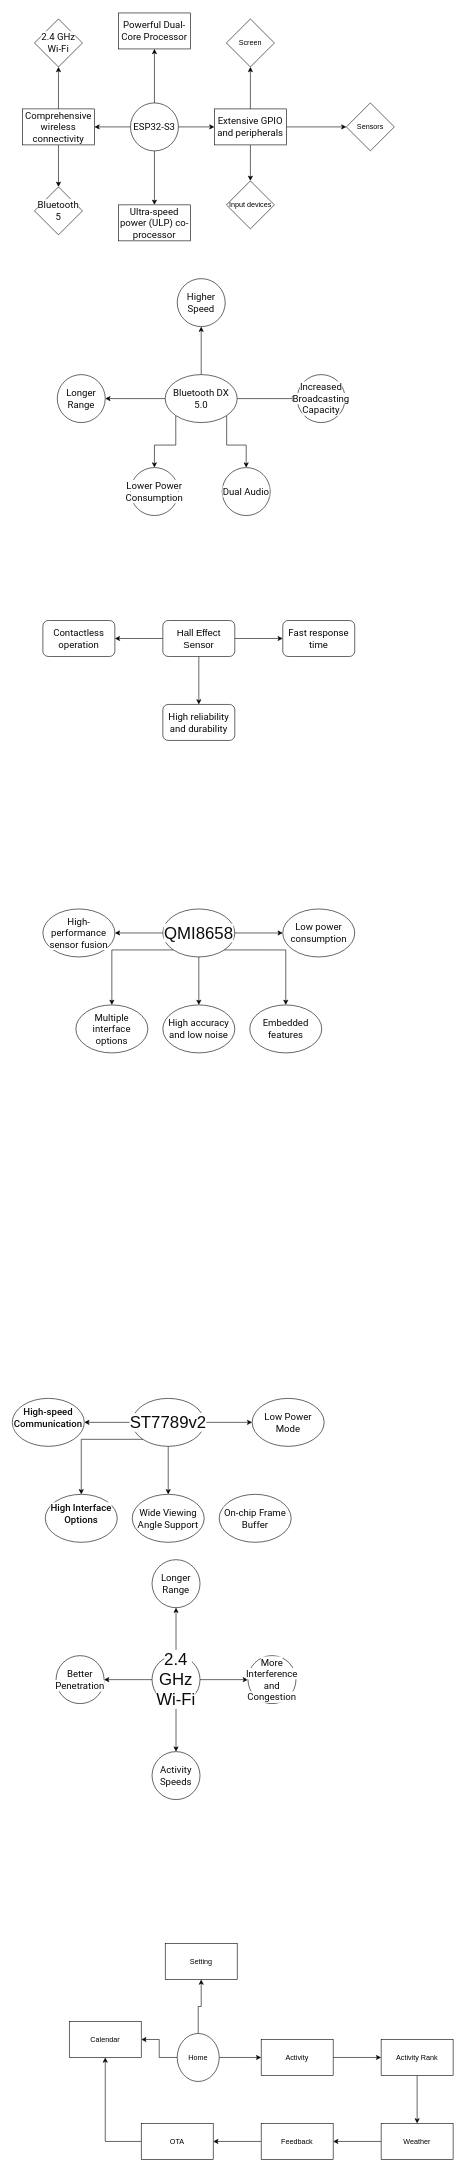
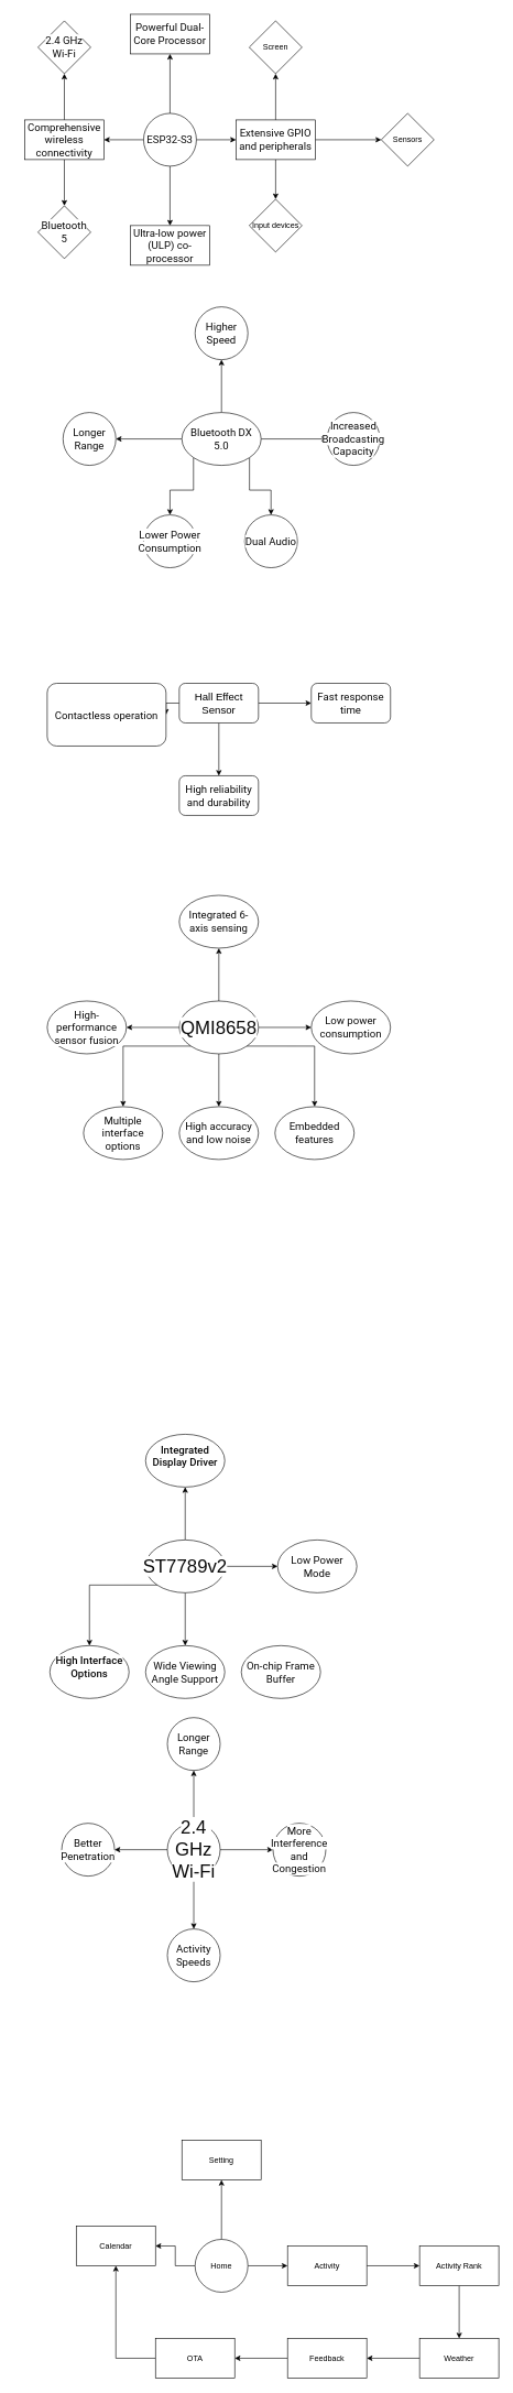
- <mxCell id="12" value="&lt;span style=&quot;color: rgb(10, 10, 10); font-family: &amp;quot;Google Sans&amp;quot;, Roboto, Arial, sans-serif; font-size: 16px; text-align: left; background-color: rgb(255, 255, 255);&quot; class=&quot;Yjhzub&quot;&gt;Ultra-speed power (ULP) co-processor&lt;/span&gt;" style="whiteSpace=wrap;html=1;strokeColor=default;" parent="1" vertex="1"><mxGeometry x="197" y="340" width="120" height="60" as="geometry" /></mxCell>
+ <mxCell id="12" value="&lt;span style=&quot;color: rgb(10, 10, 10); font-family: &amp;quot;Google Sans&amp;quot;, Roboto, Arial, sans-serif; font-size: 16px; text-align: left; background-color: rgb(255, 255, 255);&quot; class=&quot;Yjhzub&quot;&gt;Ultra-low power (ULP) co-processor&lt;/span&gt;" style="whiteSpace=wrap;html=1;strokeColor=default;" parent="1" vertex="1"><mxGeometry x="197" y="340" width="120" height="60" as="geometry" /></mxCell>
- <mxCell id="36" value="&lt;span style=&quot;color: rgb(10, 10, 10); font-family: &amp;quot;Google Sans&amp;quot;, Roboto, Arial, sans-serif; font-size: 16px; text-align: left; background-color: rgb(255, 255, 255);&quot; data-complete=&quot;true&quot; class=&quot;Yjhzub&quot;&gt;Contactless operation&lt;/span&gt;" style="whiteSpace=wrap;html=1;rounded=1;" parent="1" vertex="1"><mxGeometry x="71" y="1033" width="120" height="60" as="geometry" /></mxCell>
+ <mxCell id="36" value="&lt;span style=&quot;color: rgb(10, 10, 10); font-family: &amp;quot;Google Sans&amp;quot;, Roboto, Arial, sans-serif; font-size: 16px; text-align: left; background-color: rgb(255, 255, 255);&quot; data-complete=&quot;true&quot; class=&quot;Yjhzub&quot;&gt;Contactless operation&lt;/span&gt;" style="whiteSpace=wrap;html=1;rounded=1;" parent="1" vertex="1"><mxGeometry x="71" y="1033" width="180" height="95" as="geometry" /></mxCell>
+ <mxCell id="44" value="&lt;span style=&quot;color: rgb(10, 10, 10); font-family: &amp;quot;Google Sans&amp;quot;, Roboto, Arial, sans-serif; font-size: 16px; text-align: left; background-color: rgb(255, 255, 255);&quot; data-complete=&quot;true&quot; class=&quot;Yjhzub&quot;&gt;Integrated 6-axis sensing&lt;/span&gt;" style="ellipse;whiteSpace=wrap;html=1;" parent="1" vertex="1"><mxGeometry x="271" y="1354" width="120" height="80" as="geometry" /></mxCell>
+ <mxCell id="39" value="" style="edgeStyle=orthogonalEdgeStyle;rounded=0;orthogonalLoop=1;jettySize=auto;html=1;" parent="1" source="43" target="44" edge="1"><mxGeometry relative="1" as="geometry" /></mxCell>
+ <mxCell id="57" value="&#10;&lt;b style=&quot;font-weight: 500; color: rgb(10, 10, 10); font-family: &amp;quot;Google Sans&amp;quot;, Roboto, Arial, sans-serif; font-size: 16px; font-style: normal; font-variant-ligatures: normal; font-variant-caps: normal; letter-spacing: normal; orphans: 2; text-align: left; text-indent: 0px; text-transform: none; widows: 2; word-spacing: 0px; -webkit-text-stroke-width: 0px; white-space: normal; background-color: rgb(255, 255, 255); text-decoration-thickness: initial; text-decoration-style: initial; text-decoration-color: initial;&quot; data-complete=&quot;true&quot; class=&quot;Yjhzub&quot;&gt;Integrated Display Driver&lt;/b&gt;&#10;&#10;" style="ellipse;whiteSpace=wrap;html=1;" parent="1" vertex="1"><mxGeometry x="220" y="2170" width="120" height="80" as="geometry" /></mxCell>
+ <mxCell id="52" value="" style="edgeStyle=orthogonalEdgeStyle;rounded=0;orthogonalLoop=1;jettySize=auto;html=1;" parent="1" source="56" target="57" edge="1"><mxGeometry relative="1" as="geometry" /></mxCell>
- <mxCell id="59" value="&#10;&lt;b style=&quot;font-weight: 500; color: rgb(10, 10, 10); font-family: &amp;quot;Google Sans&amp;quot;, Roboto, Arial, sans-serif; font-size: 16px; font-style: normal; font-variant-ligatures: normal; font-variant-caps: normal; letter-spacing: normal; orphans: 2; text-align: left; text-indent: 0px; text-transform: none; widows: 2; word-spacing: 0px; -webkit-text-stroke-width: 0px; white-space: normal; background-color: rgb(255, 255, 255); text-decoration-thickness: initial; text-decoration-style: initial; text-decoration-color: initial;&quot; data-complete=&quot;true&quot; class=&quot;Yjhzub&quot;&gt;High-speed Communication&lt;/b&gt;&#10;&#10;" style="ellipse;whiteSpace=wrap;html=1;" parent="1" vertex="1"><mxGeometry x="20" y="2330" width="120" height="80" as="geometry" /></mxCell>
- <mxCell id="54" value="" style="edgeStyle=orthogonalEdgeStyle;rounded=0;orthogonalLoop=1;jettySize=auto;html=1;" parent="1" source="56" target="59" edge="1"><mxGeometry relative="1" as="geometry" /></mxCell>
- <mxCell id="76" value="Home" style="ellipse;whiteSpace=wrap;html=1;aspect=fixed;" vertex="1" parent="1"><mxGeometry x="295" y="3389" width="70" height="80" as="geometry" /></mxCell>
+ <mxCell id="76" value="Home" style="ellipse;whiteSpace=wrap;html=1;aspect=fixed;" vertex="1" parent="1"><mxGeometry x="295" y="3389" width="80" height="80" as="geometry" /></mxCell>
